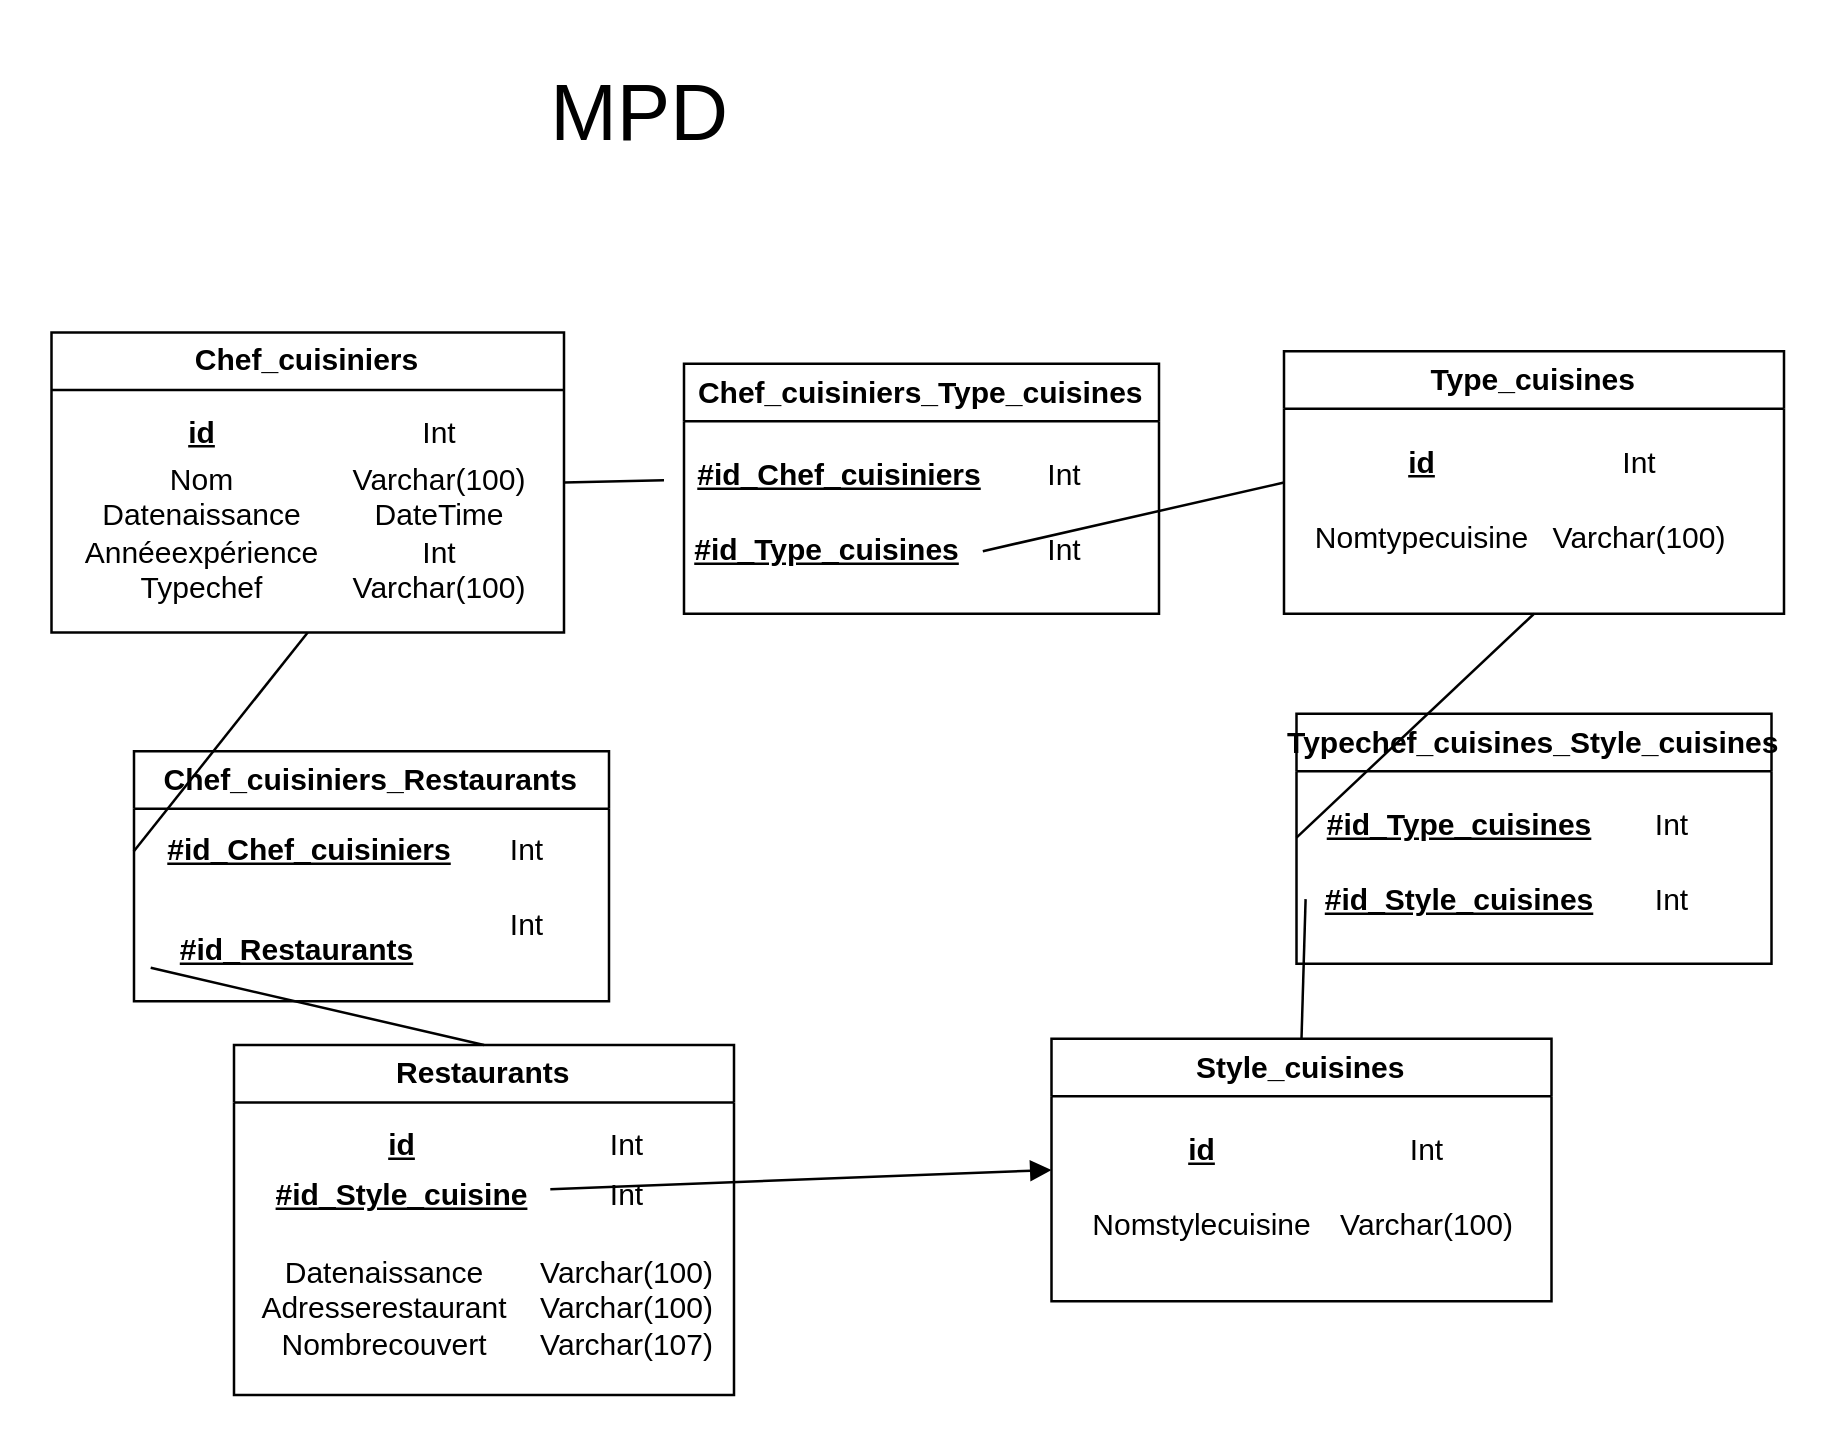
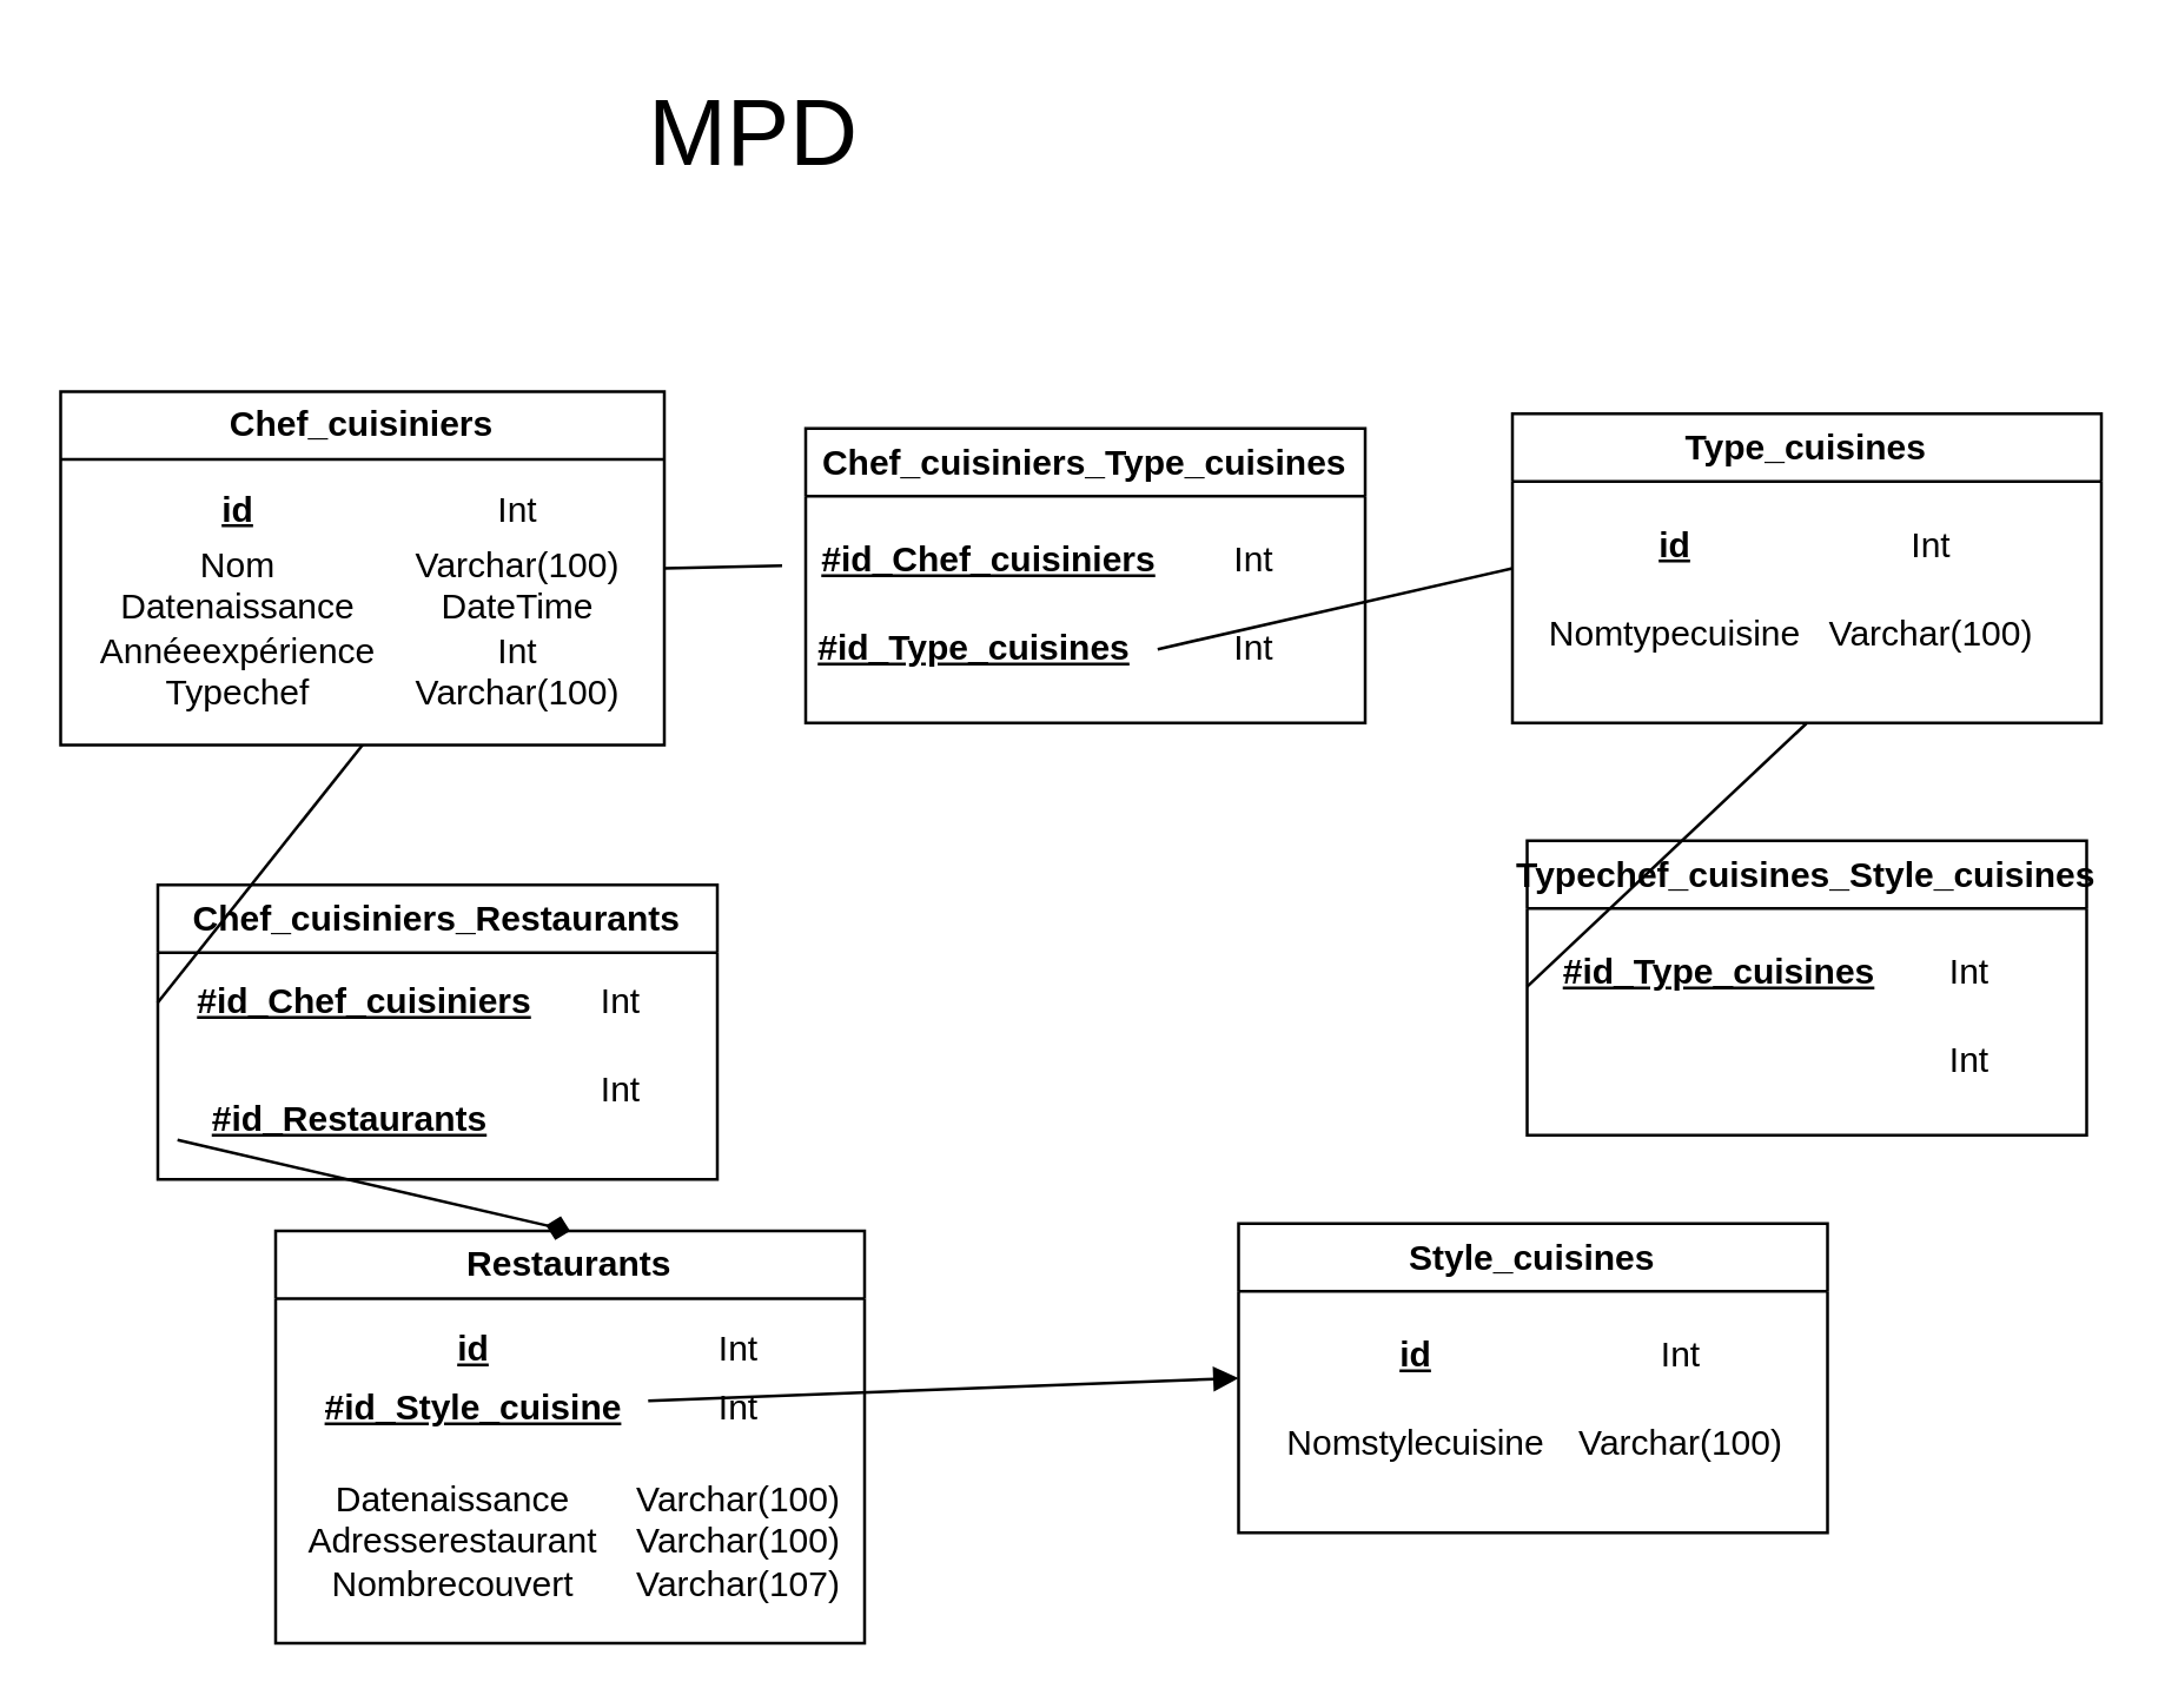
- <mxCell id="34" value="&lt;b&gt;&lt;u&gt;#id_Style_cuisines&lt;/u&gt;&lt;/b&gt;" style="text;html=1;align=center;verticalAlign=middle;resizable=0;points=[];autosize=1;strokeColor=none;fillColor=none;" vertex="1" parent="32"><mxGeometry y="60" width="130" height="30" as="geometry" /></mxCell>
- <mxCell id="38" value="" style="endArrow=none;html=1;rounded=0;entryX=0.028;entryY=0.472;entryDx=0;entryDy=0;entryPerimeter=0;exitX=0.5;exitY=0;exitDx=0;exitDy=0;" edge="1" parent="1" source="8" target="34"><mxGeometry width="50" height="50" relative="1" as="geometry"><mxPoint x="383" y="375" as="sourcePoint" /><mxPoint x="433" y="325" as="targetPoint" /></mxGeometry></mxCell>
- <mxCell id="45" value="" style="endArrow=none;html=1;rounded=0;entryX=0.5;entryY=0;entryDx=0;entryDy=0;exitX=0.014;exitY=0.721;exitDx=0;exitDy=0;exitPerimeter=0;" edge="1" parent="1" source="42" target="13"><mxGeometry width="50" height="50" relative="1" as="geometry"><mxPoint x="13" y="485" as="sourcePoint" /><mxPoint x="63" y="435" as="targetPoint" /></mxGeometry></mxCell>
+ <mxCell id="45" value="" style="endArrow=diamond;html=1;rounded=0;entryX=0.5;entryY=0;entryDx=0;entryDy=0;exitX=0.014;exitY=0.721;exitDx=0;exitDy=0;exitPerimeter=0;" edge="1" parent="1" source="42" target="13"><mxGeometry width="50" height="50" relative="1" as="geometry"><mxPoint x="13" y="485" as="sourcePoint" /><mxPoint x="63" y="435" as="targetPoint" /></mxGeometry></mxCell>
